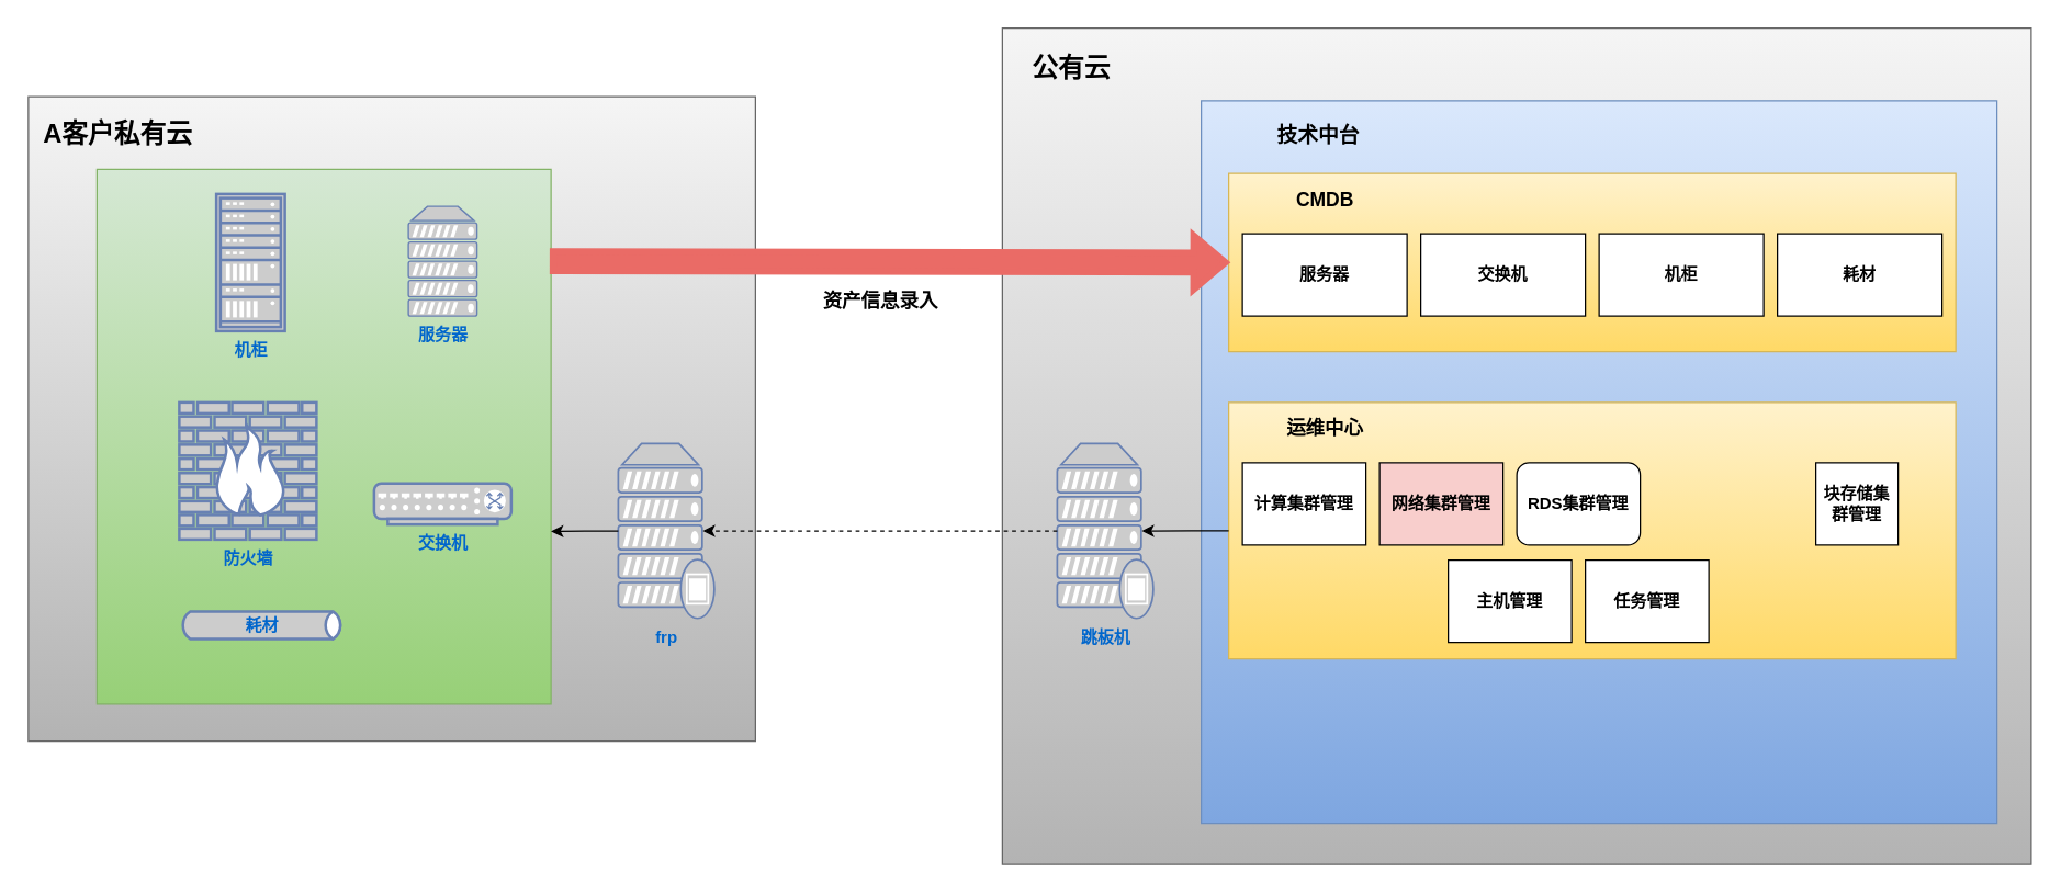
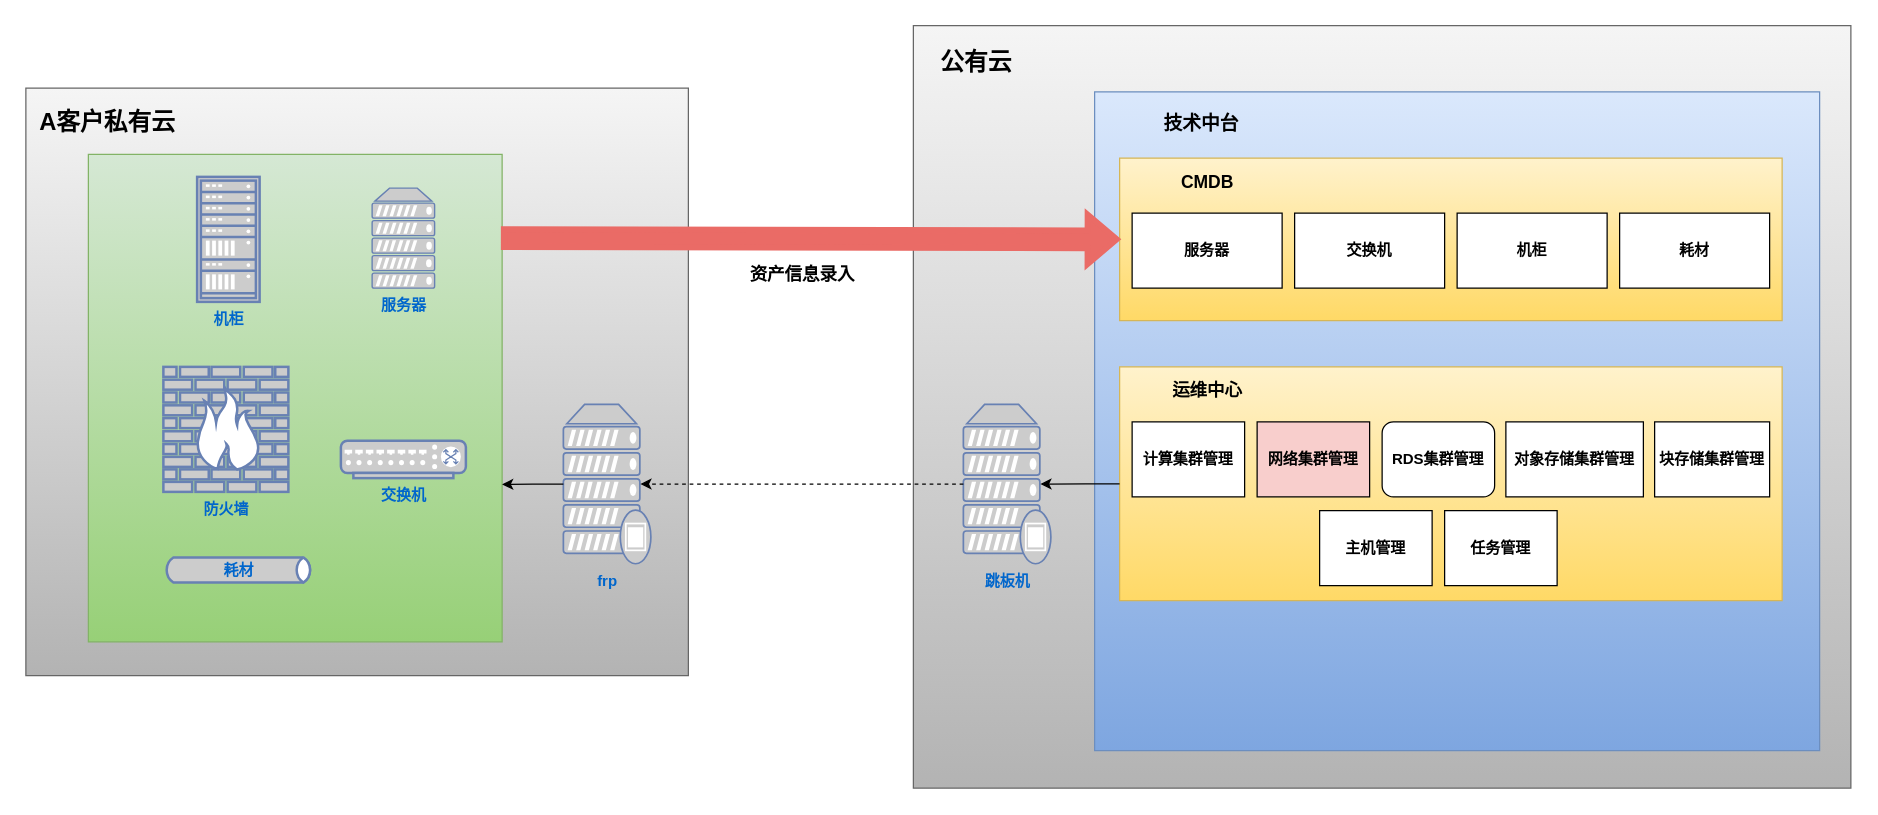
+ <mxCell id="25" value="&lt;b&gt;对象存储集群管理&lt;/b&gt;" style="rounded=0;whiteSpace=wrap;html=1;" vertex="1" parent="1"><mxGeometry x="1204" y="337" width="110" height="60" as="geometry" /></mxCell>
- <mxCell id="27" value="&lt;b&gt;块存储集群管理&lt;/b&gt;" style="rounded=0;whiteSpace=wrap;html=1;" vertex="1" parent="1"><mxGeometry x="1323" y="337" width="60" height="60" as="geometry" /></mxCell>
+ <mxCell id="27" value="&lt;b&gt;块存储集群管理&lt;/b&gt;" style="rounded=0;whiteSpace=wrap;html=1;" vertex="1" parent="1"><mxGeometry x="1323" y="337" width="92" height="60" as="geometry" /></mxCell>
